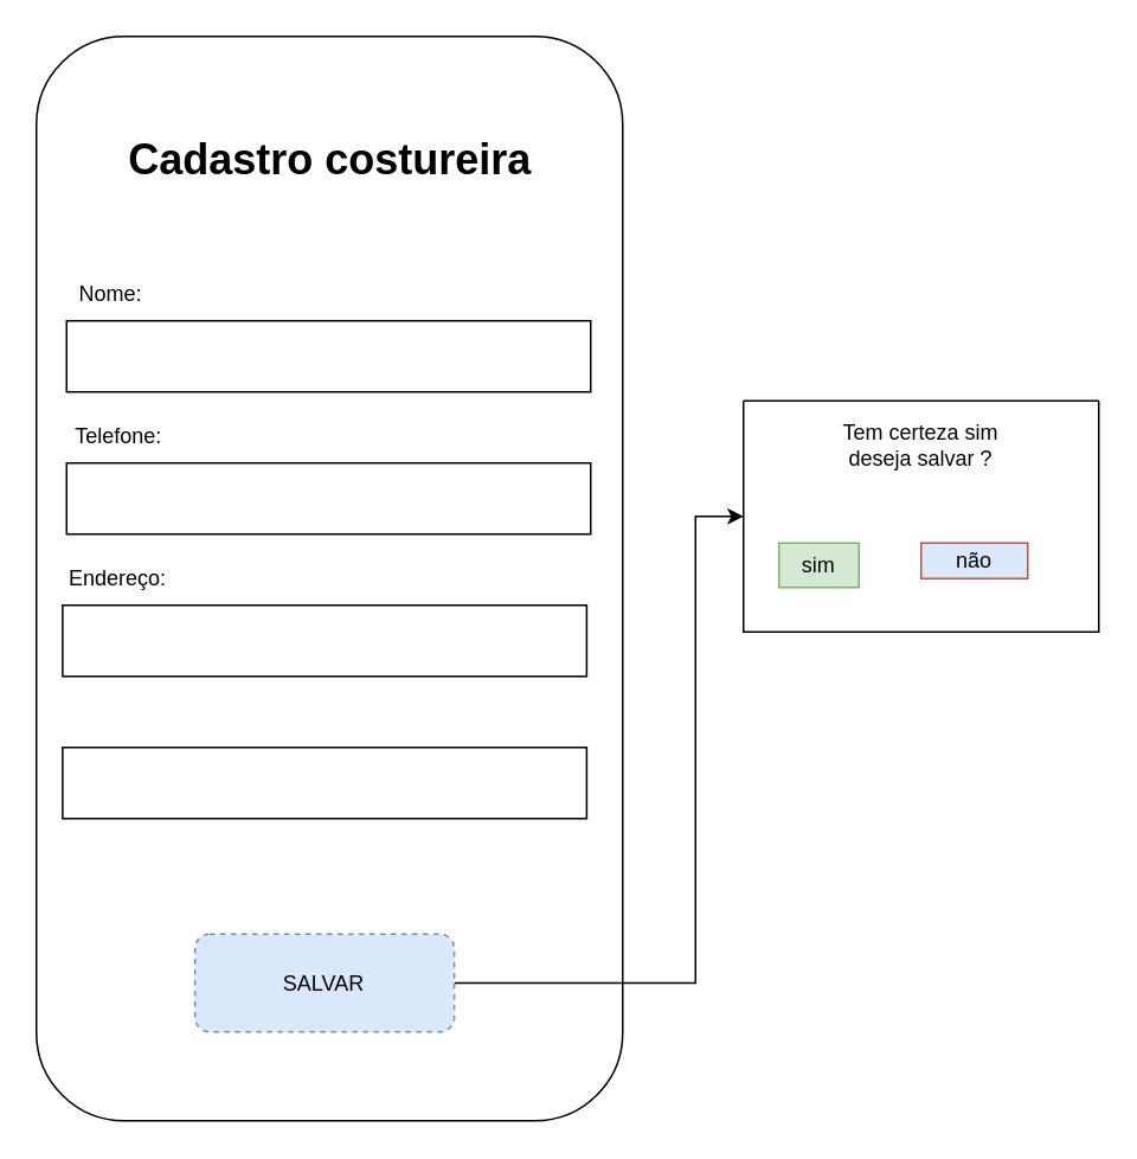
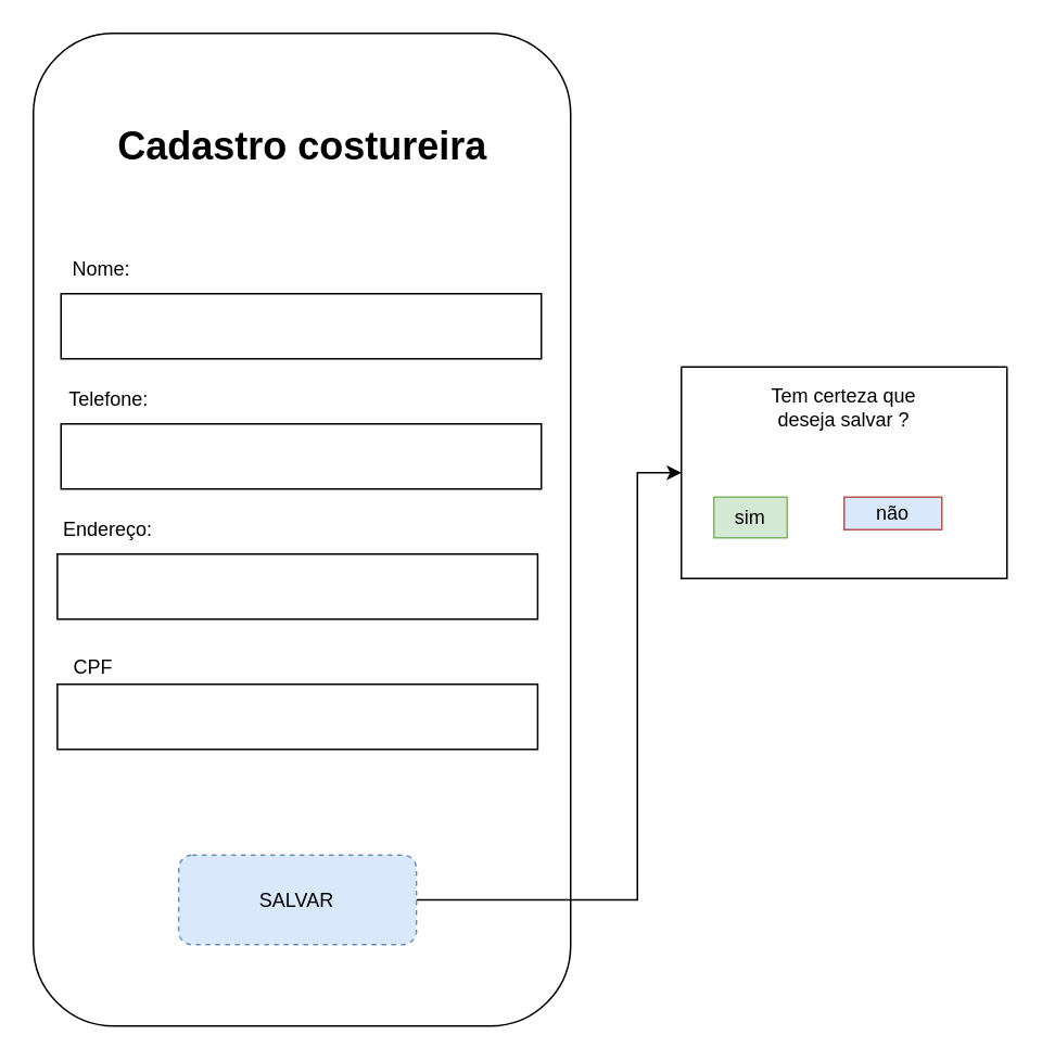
- <mxCell id="15" value="Tem certeza sim deseja salvar ?" style="text;html=1;align=center;verticalAlign=middle;whiteSpace=wrap;rounded=0;" vertex="1" parent="14"><mxGeometry x="50" y="10" width="100" height="30" as="geometry" /></mxCell>
+ <mxCell id="15" value="Tem certeza que deseja salvar ?" style="text;html=1;align=center;verticalAlign=middle;whiteSpace=wrap;rounded=0;" vertex="1" parent="14"><mxGeometry x="50" y="10" width="100" height="30" as="geometry" /></mxCell>
+ <mxCell id="11" value="CPF" style="text;html=1;strokeColor=none;fillColor=none;align=center;verticalAlign=middle;whiteSpace=wrap;overflow=hidden;" vertex="1" parent="1"><mxGeometry x="37" y="400" width="39.75" height="20" as="geometry" /></mxCell>
